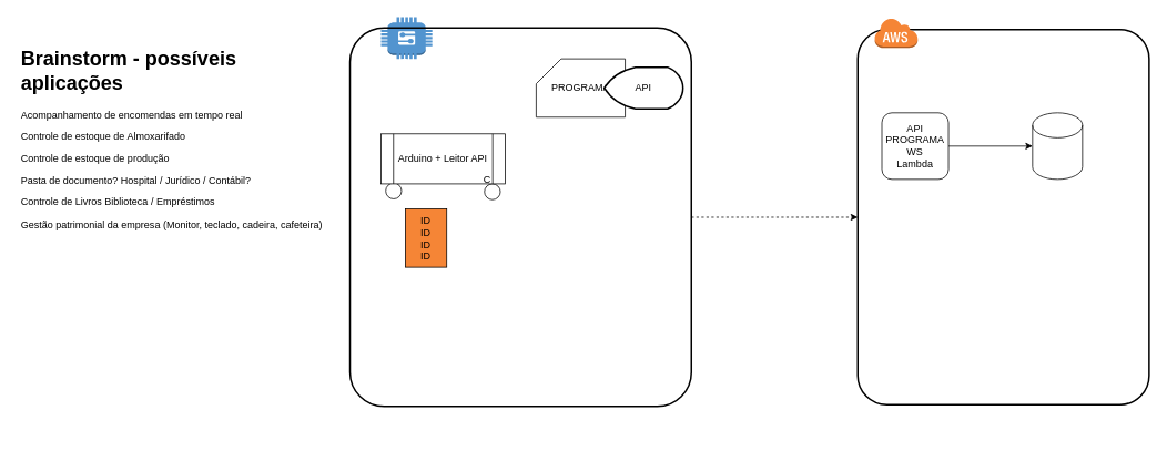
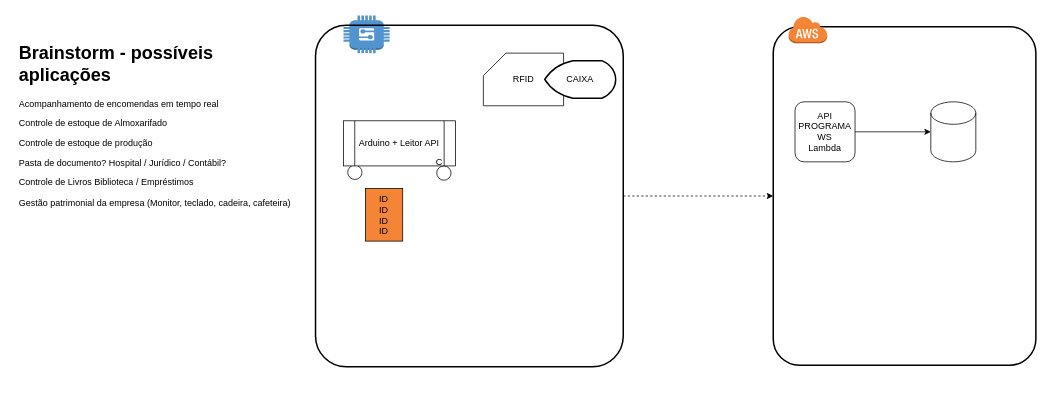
- <mxCell id="16" value="PROGRAMA" style="shape=card;whiteSpace=wrap;html=1;" vertex="1" parent="9"><mxGeometry x="223.699" y="50.104" width="106.879" height="70.146" as="geometry" /></mxCell>
+ <mxCell id="16" value="RFID" style="shape=card;whiteSpace=wrap;html=1;" vertex="1" parent="9"><mxGeometry x="223.699" y="50.104" width="106.879" height="70.146" as="geometry" /></mxCell>
- <mxCell id="18" value="API" style="strokeWidth=2;html=1;shape=mxgraph.flowchart.display;whiteSpace=wrap;" vertex="1" parent="17"><mxGeometry x="69.33" y="10.021" width="94.54" height="50.107" as="geometry" /></mxCell>
+ <mxCell id="18" value="CAIXA" style="strokeWidth=2;html=1;shape=mxgraph.flowchart.display;whiteSpace=wrap;" vertex="1" parent="17"><mxGeometry x="69.33" y="10.021" width="94.54" height="50.107" as="geometry" /></mxCell>
